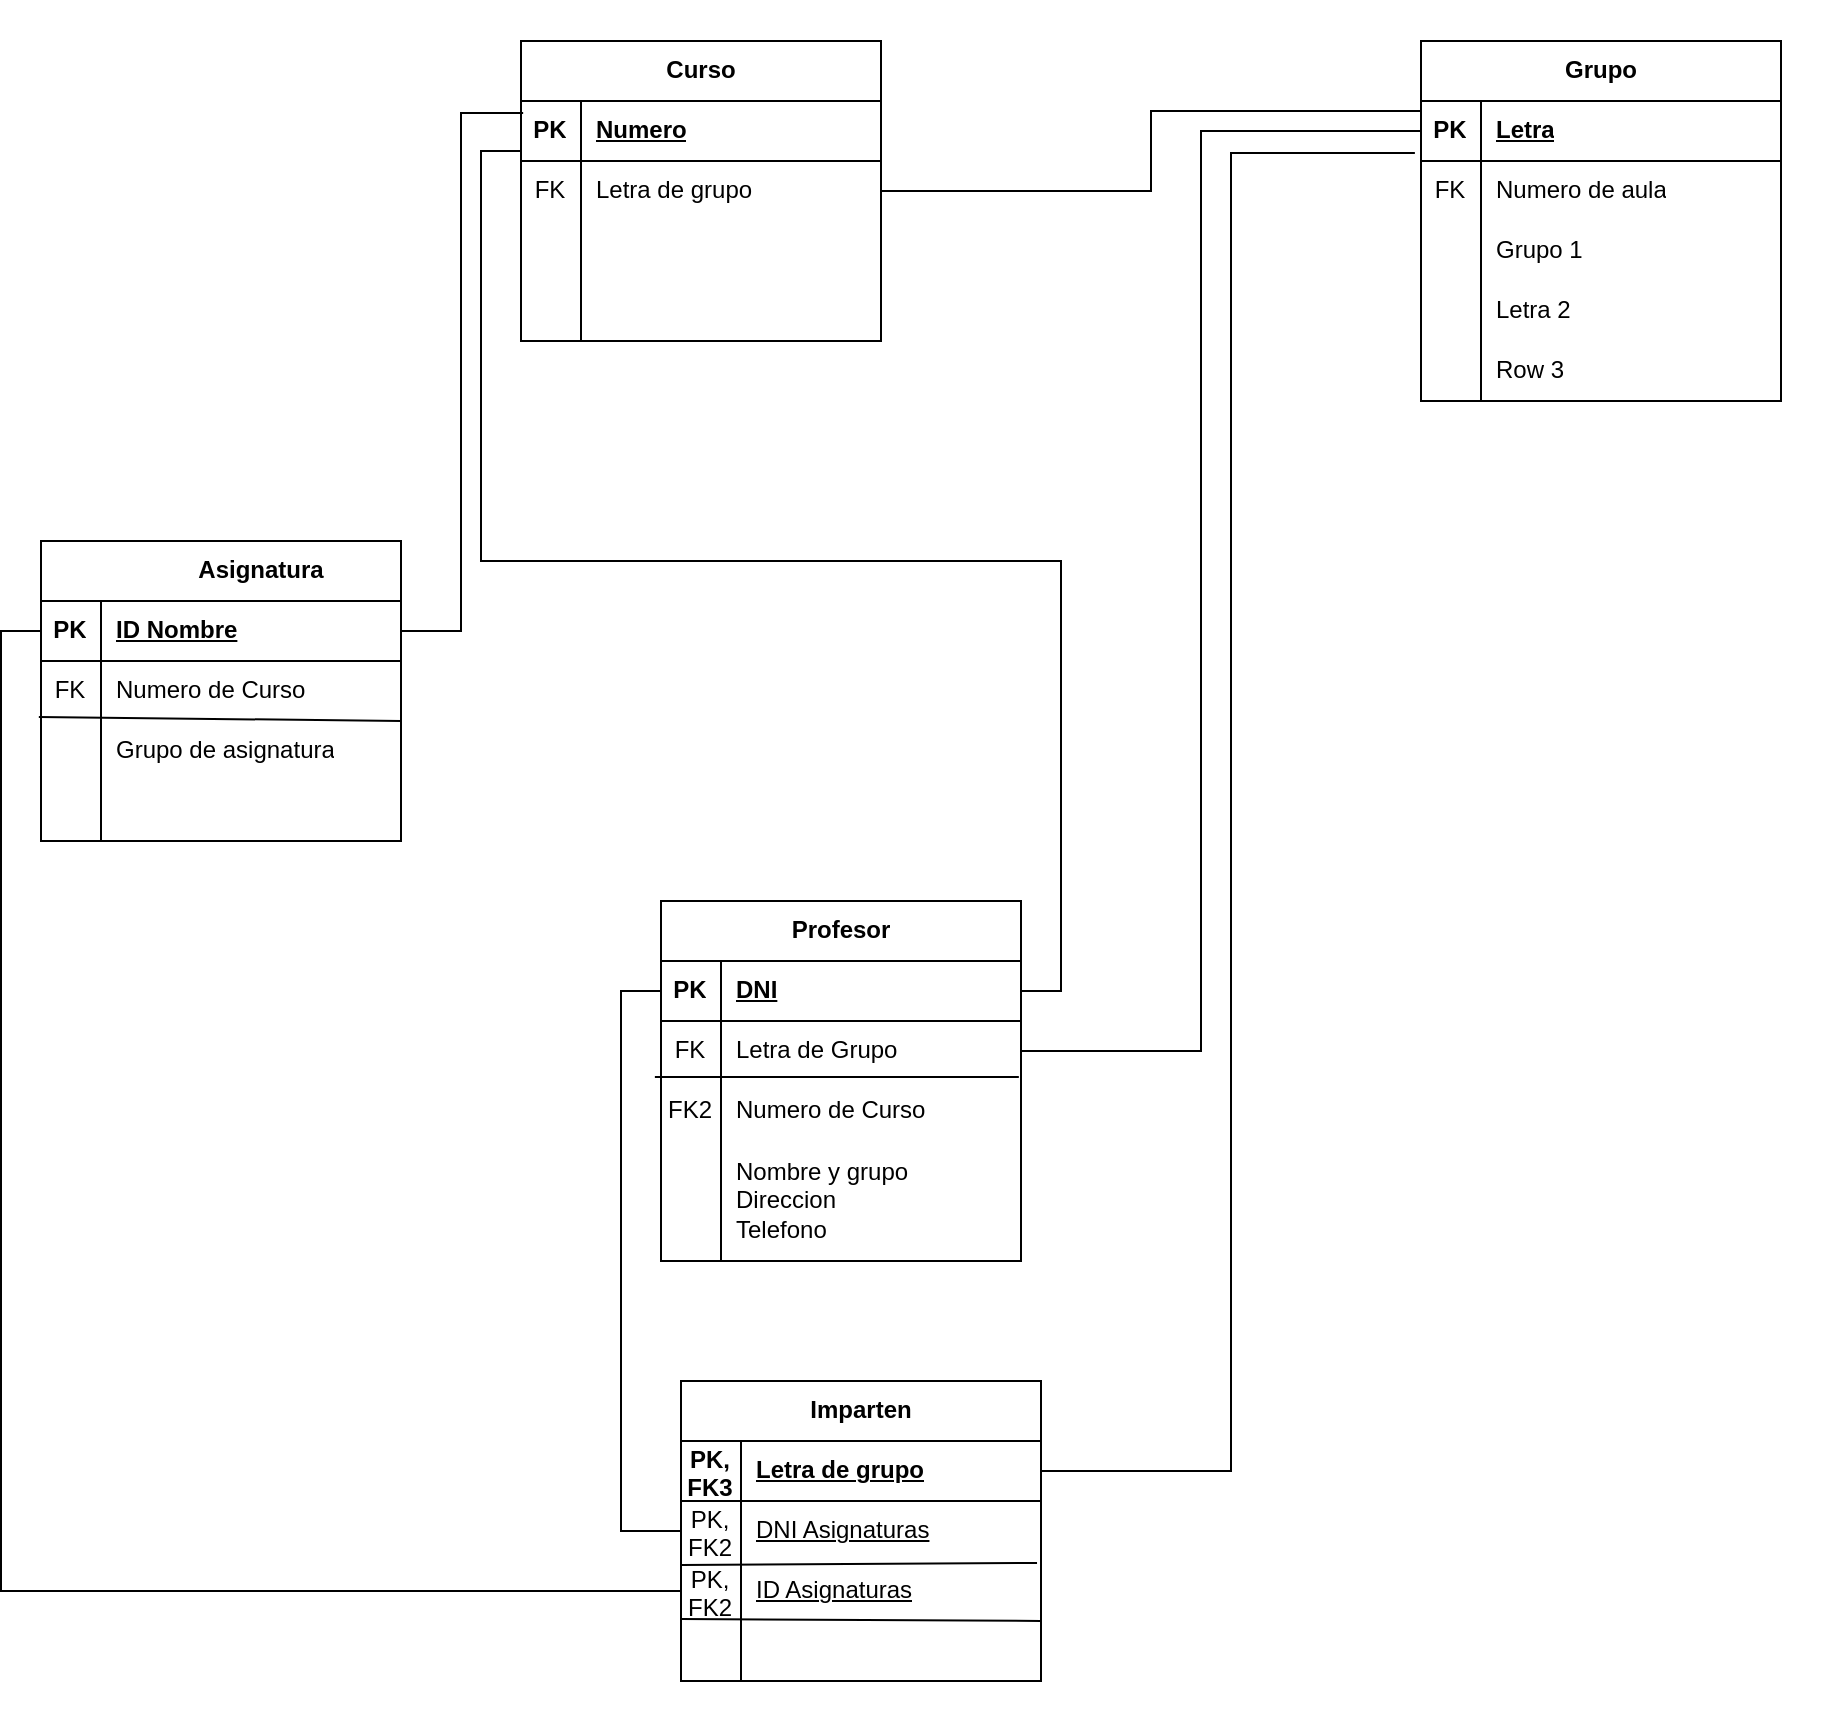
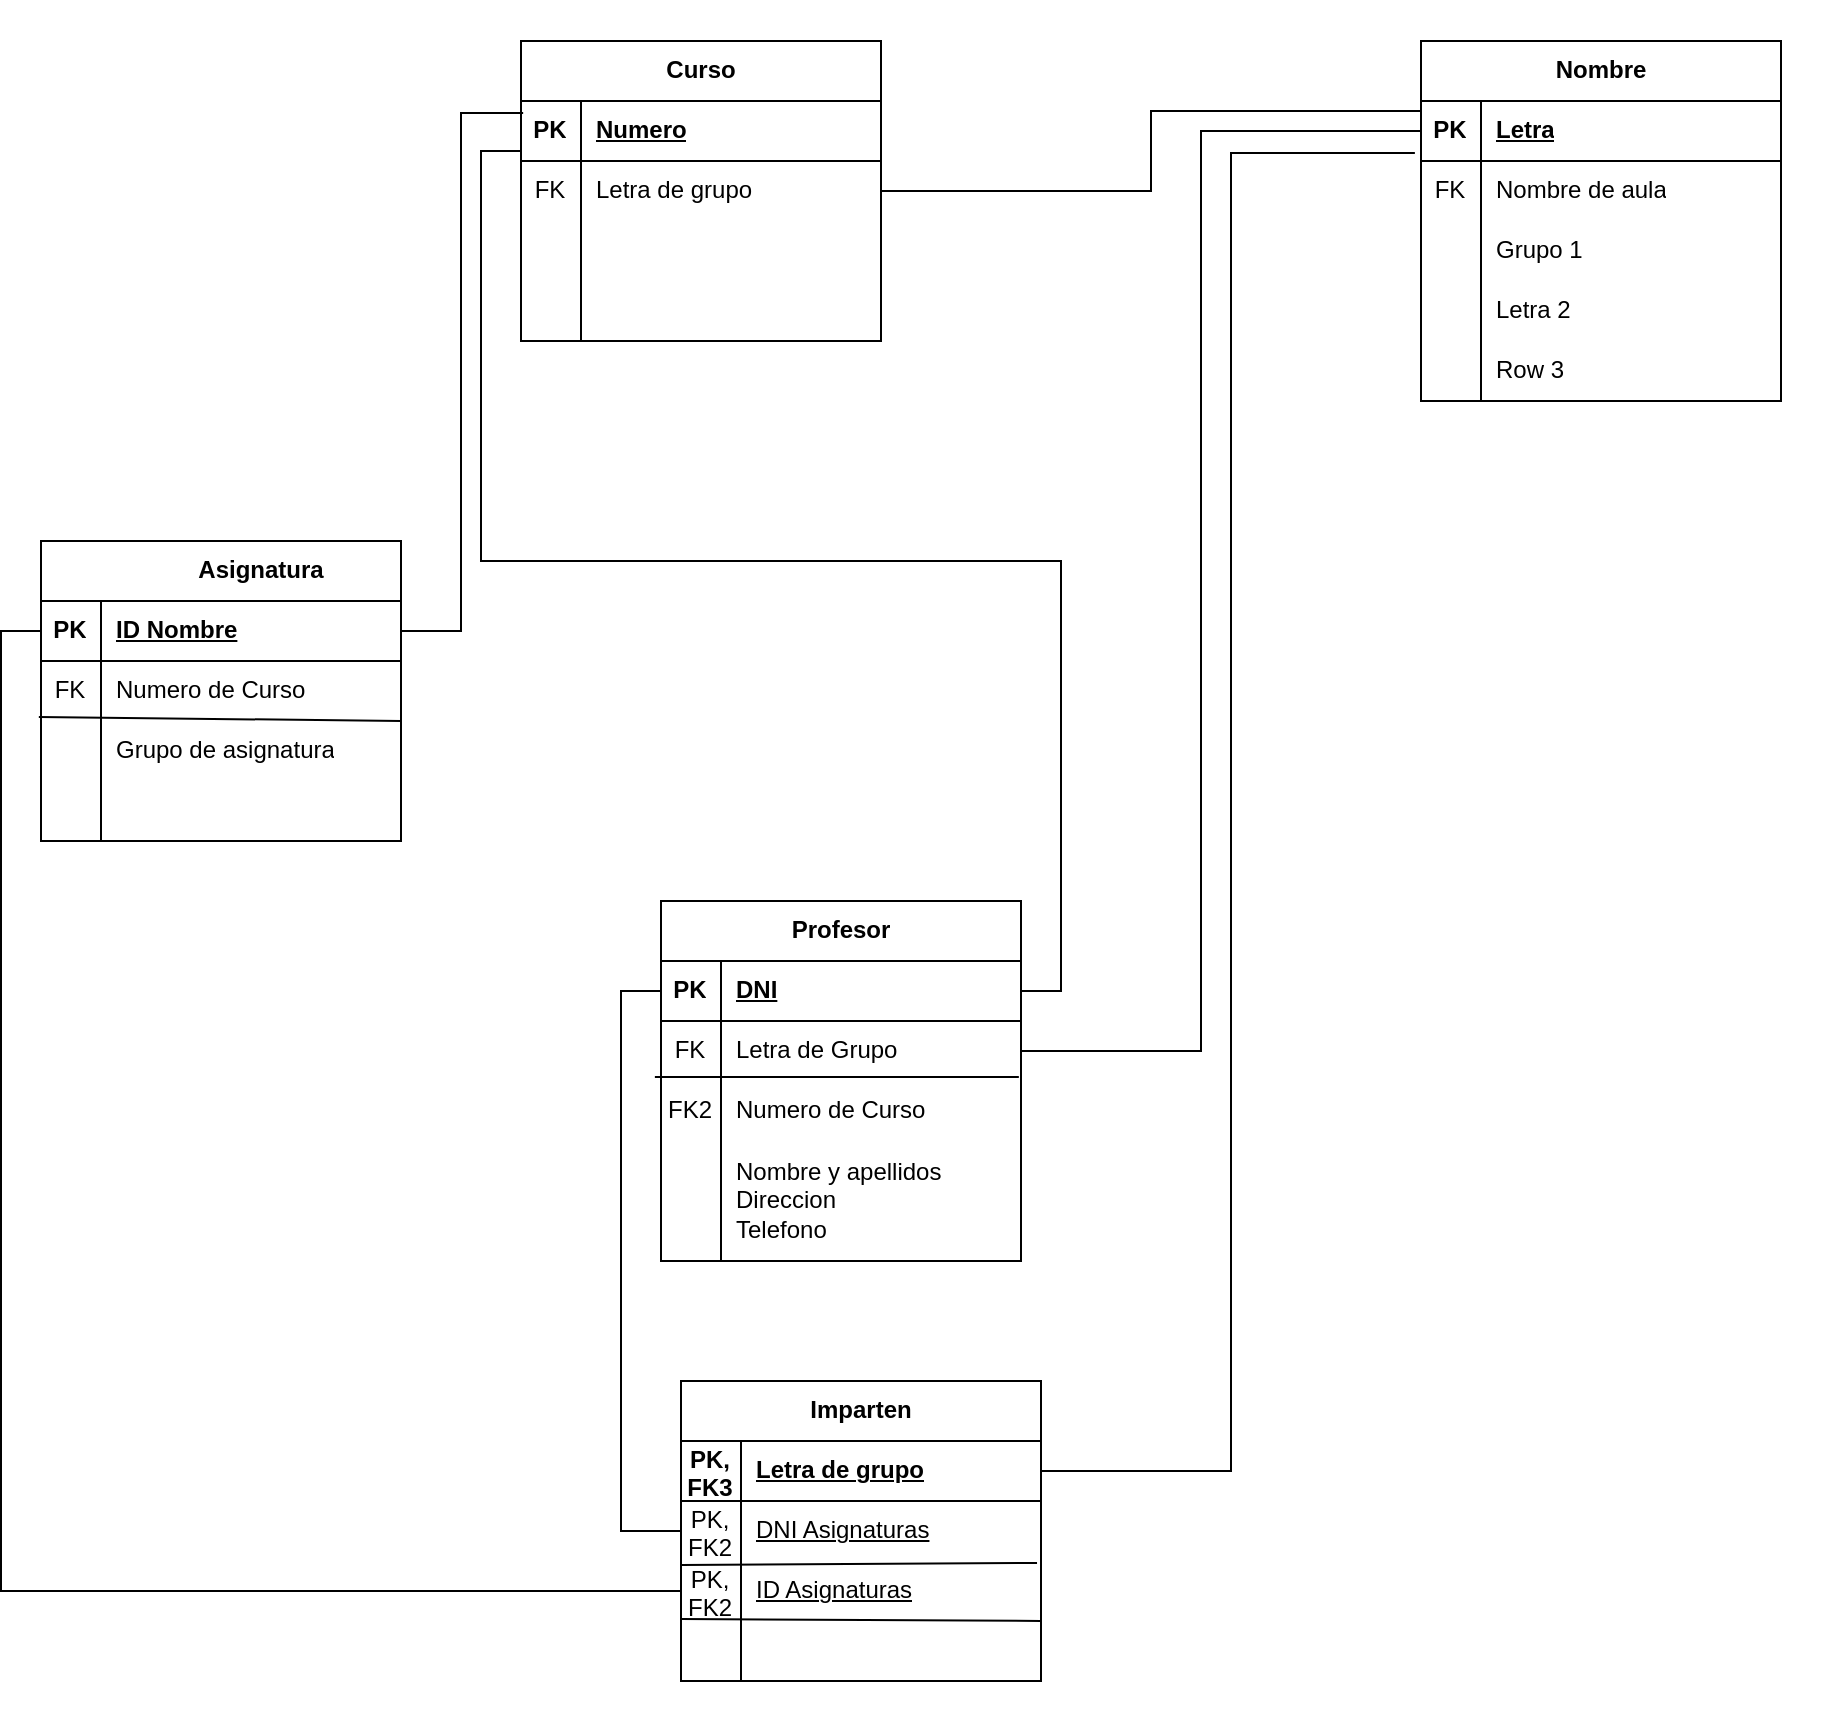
- <mxCell id="45" value="Grupo" style="shape=table;startSize=30;container=1;collapsible=1;childLayout=tableLayout;fixedRows=1;rowLines=0;fontStyle=1;align=center;resizeLast=1;html=1;" vertex="1" parent="1"><mxGeometry x="710" y="20" width="180" height="180" as="geometry" /></mxCell>
+ <mxCell id="45" value="Nombre" style="shape=table;startSize=30;container=1;collapsible=1;childLayout=tableLayout;fixedRows=1;rowLines=0;fontStyle=1;align=center;resizeLast=1;html=1;" vertex="1" parent="1"><mxGeometry x="710" y="20" width="180" height="180" as="geometry" /></mxCell>
- <mxCell id="51" value="Numero de aula" style="shape=partialRectangle;connectable=0;fillColor=none;top=0;left=0;bottom=0;right=0;align=left;spacingLeft=6;fontStyle=0;overflow=hidden;whiteSpace=wrap;html=1;" vertex="1" parent="49"><mxGeometry x="30" width="150" height="30" as="geometry"><mxRectangle width="150" height="30" as="alternateBounds" /></mxGeometry></mxCell>
+ <mxCell id="51" value="Nombre de aula" style="shape=partialRectangle;connectable=0;fillColor=none;top=0;left=0;bottom=0;right=0;align=left;spacingLeft=6;fontStyle=0;overflow=hidden;whiteSpace=wrap;html=1;" vertex="1" parent="49"><mxGeometry x="30" width="150" height="30" as="geometry"><mxRectangle width="150" height="30" as="alternateBounds" /></mxGeometry></mxCell>
- <mxCell id="42" value="Nombre y grupo&lt;br&gt;Direccion&lt;br style=&quot;border-color: var(--border-color);&quot;&gt;Telefono" style="shape=partialRectangle;connectable=0;fillColor=none;top=0;left=0;bottom=0;right=0;align=left;spacingLeft=6;overflow=hidden;whiteSpace=wrap;html=1;" vertex="1" parent="40"><mxGeometry x="30" width="150" height="60" as="geometry"><mxRectangle width="150" height="60" as="alternateBounds" /></mxGeometry></mxCell>
+ <mxCell id="42" value="Nombre y apellidos&lt;br&gt;Direccion&lt;br style=&quot;border-color: var(--border-color);&quot;&gt;Telefono" style="shape=partialRectangle;connectable=0;fillColor=none;top=0;left=0;bottom=0;right=0;align=left;spacingLeft=6;overflow=hidden;whiteSpace=wrap;html=1;" vertex="1" parent="40"><mxGeometry x="30" width="150" height="60" as="geometry"><mxRectangle width="150" height="60" as="alternateBounds" /></mxGeometry></mxCell>
